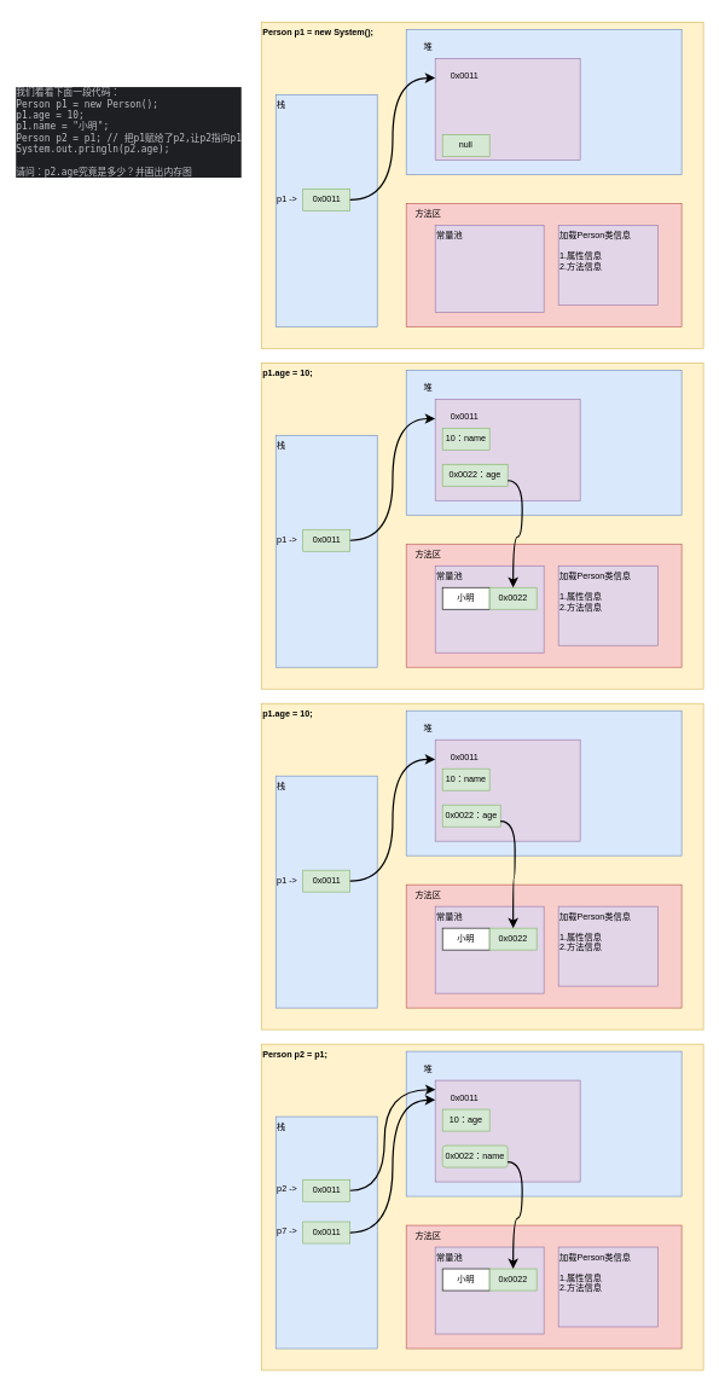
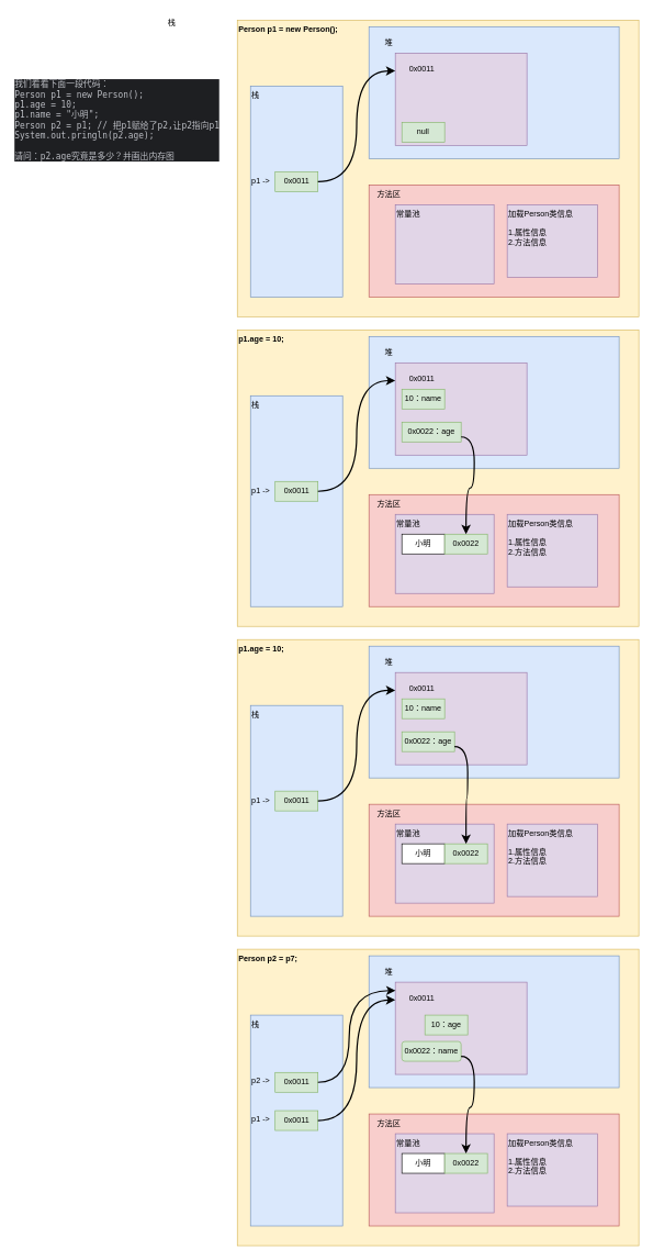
+ <mxCell id="5" value="栈" style="text;html=1;align=center;verticalAlign=middle;resizable=0;points=[];autosize=1;strokeColor=none;fillColor=none;" parent="1" vertex="1"><mxGeometry x="240" y="20" width="40" height="30" as="geometry" /></mxCell>
- <mxCell id="3" value="&lt;b&gt;Person p1 = new System();&lt;/b&gt;" style="rounded=0;whiteSpace=wrap;html=1;fillColor=#fff2cc;strokeColor=#d6b656;verticalAlign=top;align=left;" parent="1" vertex="1"><mxGeometry x="360" y="30" width="610" height="450" as="geometry" /></mxCell>
+ <mxCell id="3" value="&lt;b&gt;Person p1 = new Person();&lt;/b&gt;" style="rounded=0;whiteSpace=wrap;html=1;fillColor=#fff2cc;strokeColor=#d6b656;verticalAlign=top;align=left;" parent="1" vertex="1"><mxGeometry x="360" y="30" width="610" height="450" as="geometry" /></mxCell>
- <mxCell id="51" value="&lt;b&gt;Person p2 = p1;&lt;/b&gt;" style="rounded=0;whiteSpace=wrap;html=1;fillColor=#fff2cc;strokeColor=#d6b656;verticalAlign=top;align=left;" parent="1" vertex="1"><mxGeometry x="360" y="1440" width="610" height="450" as="geometry" /></mxCell>
+ <mxCell id="51" value="&lt;b&gt;Person p2 = p7;&lt;/b&gt;" style="rounded=0;whiteSpace=wrap;html=1;fillColor=#fff2cc;strokeColor=#d6b656;verticalAlign=top;align=left;" parent="1" vertex="1"><mxGeometry x="360" y="1440" width="610" height="450" as="geometry" /></mxCell>
- <mxCell id="60" value="10：age" style="rounded=0;whiteSpace=wrap;html=1;fillColor=#d5e8d4;strokeColor=#82b366;" parent="1" vertex="1"><mxGeometry x="610" y="1530" width="65" height="30" as="geometry" /></mxCell>
+ <mxCell id="60" value="10：age" style="rounded=0;whiteSpace=wrap;html=1;fillColor=#d5e8d4;strokeColor=#82b366;" parent="1" vertex="1"><mxGeometry x="645" y="1540" width="65" height="30" as="geometry" /></mxCell>
- <mxCell id="52" value="栈&lt;br&gt;&lt;br&gt;&lt;br&gt;&lt;br&gt;&lt;br&gt;&lt;br&gt;&lt;div&gt;p2 -&amp;gt;&lt;br&gt;&lt;br&gt;&lt;br&gt;&lt;br&gt;p7 -&amp;gt;&lt;/div&gt;" style="rounded=0;whiteSpace=wrap;html=1;fillColor=#dae8fc;strokeColor=#6c8ebf;verticalAlign=top;align=left;" parent="1" vertex="1"><mxGeometry x="380" y="1540" width="140" height="320" as="geometry" /></mxCell>
+ <mxCell id="52" value="栈&lt;br&gt;&lt;br&gt;&lt;br&gt;&lt;br&gt;&lt;br&gt;&lt;br&gt;&lt;div&gt;p2 -&amp;gt;&lt;br&gt;&lt;br&gt;&lt;br&gt;&lt;br&gt;p1 -&amp;gt;&lt;/div&gt;" style="rounded=0;whiteSpace=wrap;html=1;fillColor=#dae8fc;strokeColor=#6c8ebf;verticalAlign=top;align=left;" parent="1" vertex="1"><mxGeometry x="380" y="1540" width="140" height="320" as="geometry" /></mxCell>
